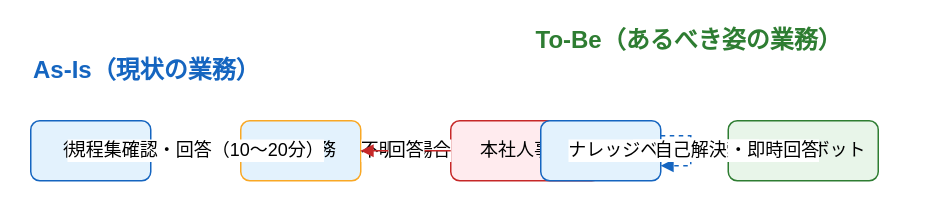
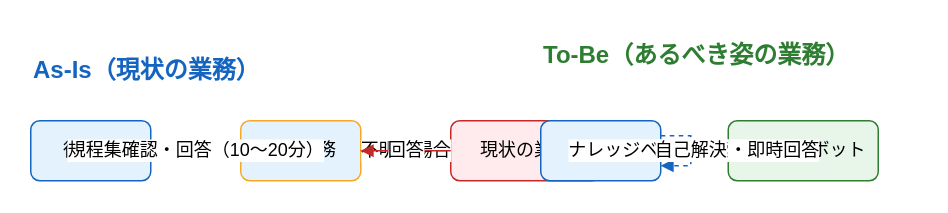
- <mxCell id="3" value="To-Be（あるべき姿の業務）" style="text;html=1;fontSize=16;fontColor=#2E7D32;fontStyle=1;" vertex="1" parent="1"><mxGeometry x="355" y="10" width="250" height="30" as="geometry" /></mxCell>
+ <mxCell id="3" value="To-Be（あるべき姿の業務）" style="text;html=1;fontSize=16;fontColor=#2E7D32;fontStyle=1;" vertex="1" parent="1"><mxGeometry x="360" y="20" width="250" height="30" as="geometry" /></mxCell>
- <mxCell id="6" value="本社人事部" style="rounded=1;whiteSpace=wrap;html=1;fillColor=#FFEBEE;strokeColor=#C62828;" vertex="1" parent="1"><mxGeometry x="300" y="80" width="100" height="40" as="geometry" /></mxCell>
+ <mxCell id="6" value="現状の業務" style="rounded=1;whiteSpace=wrap;html=1;fillColor=#FFEBEE;strokeColor=#C62828;" vertex="1" parent="1"><mxGeometry x="300" y="80" width="100" height="40" as="geometry" /></mxCell>
